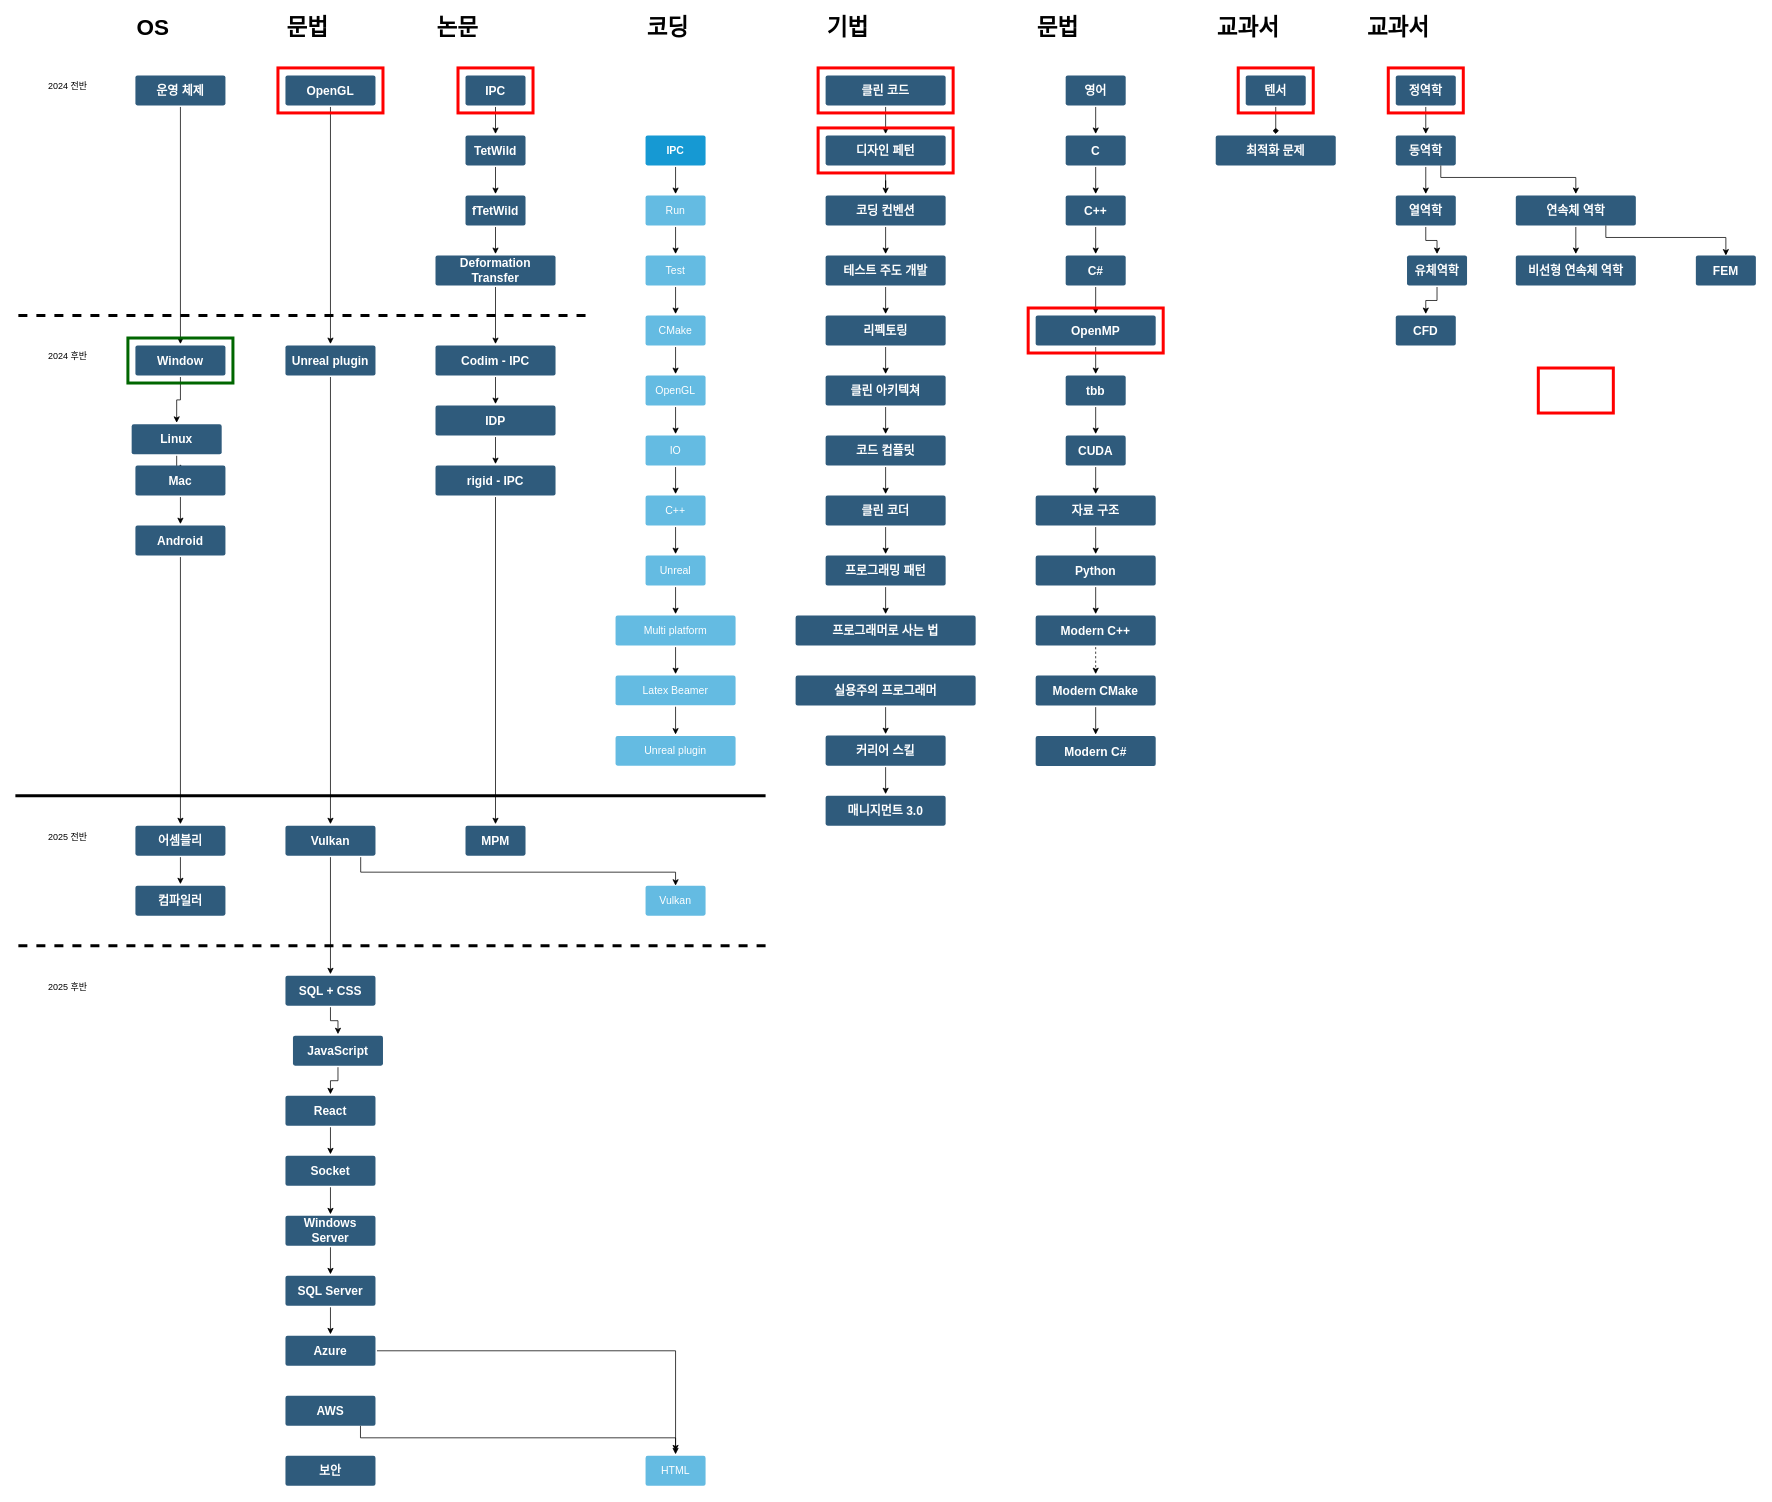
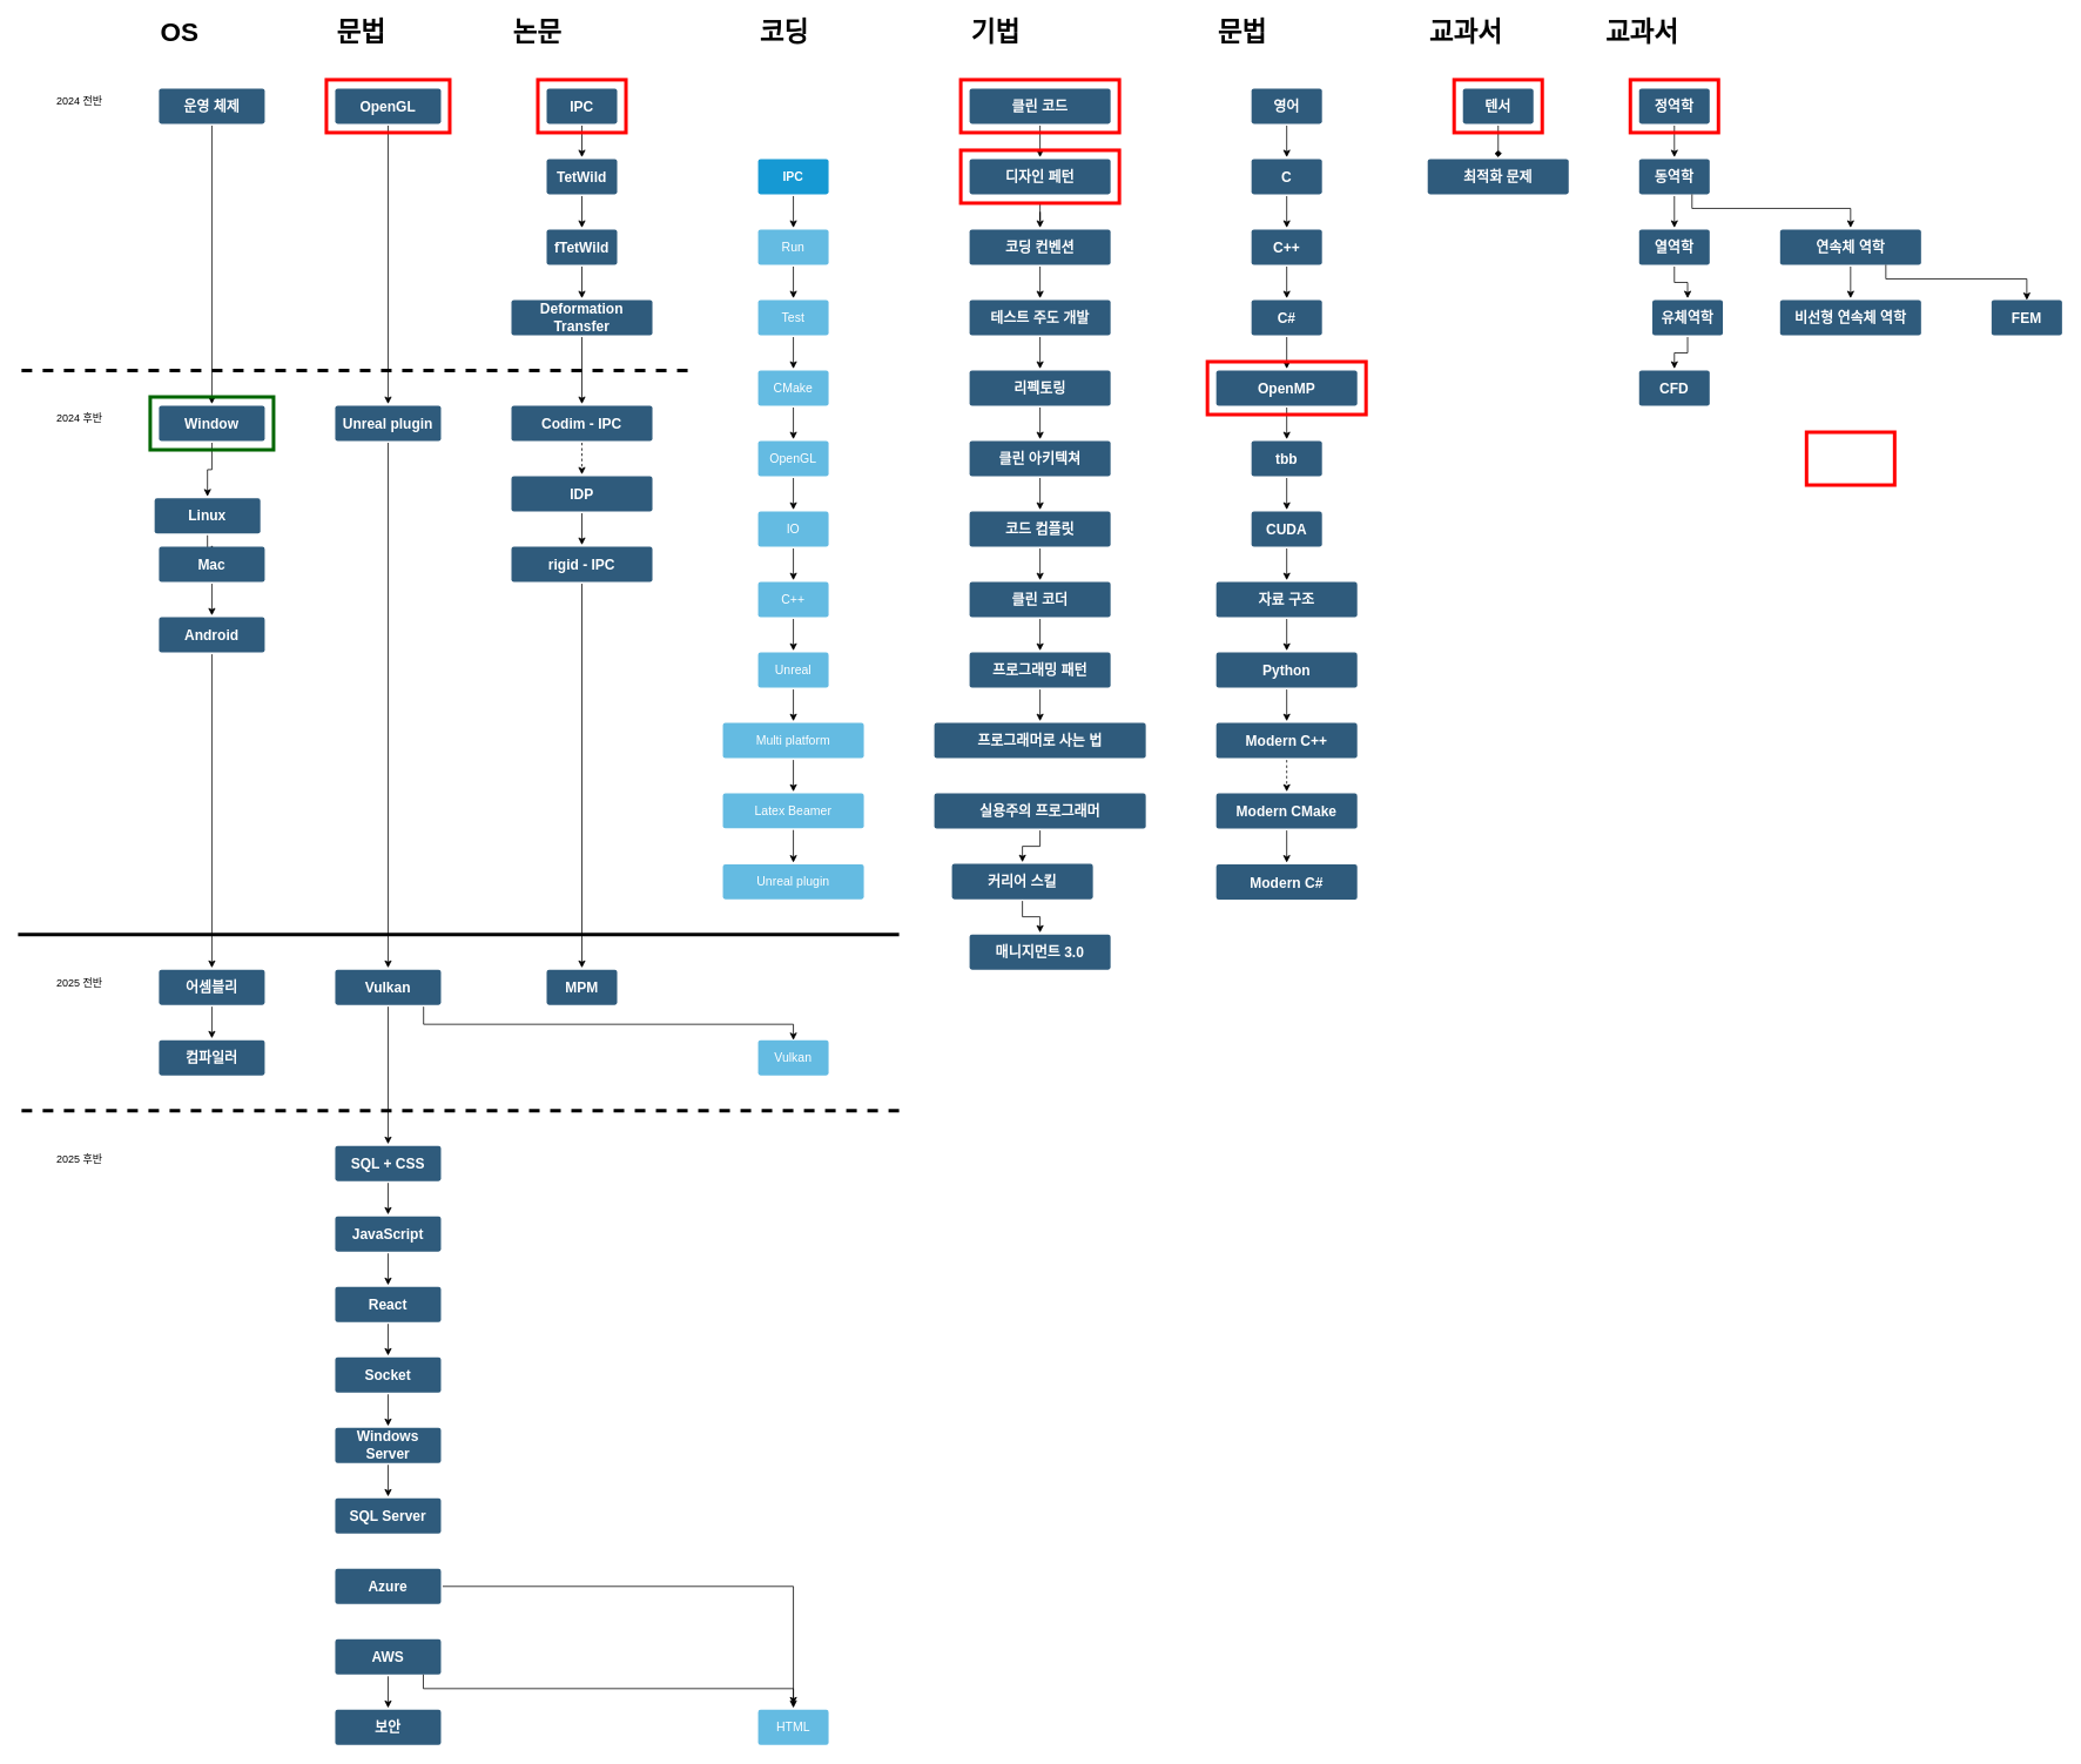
- <mxCell id="86" value="" style="edgeStyle=orthogonalEdgeStyle;rounded=0;orthogonalLoop=1;jettySize=auto;html=1;" parent="1" source="87" target="89" edge="1"><mxGeometry relative="1" as="geometry" /></mxCell>
+ <mxCell id="86" value="" style="edgeStyle=orthogonalEdgeStyle;rounded=0;orthogonalLoop=1;jettySize=auto;html=1;dashed=1;" parent="1" source="87" target="89" edge="1"><mxGeometry relative="1" as="geometry" /></mxCell>
- <mxCell id="54" value="커리어 스킬" style="rounded=1;whiteSpace=wrap;html=1;shadow=0;labelBackgroundColor=none;strokeColor=none;strokeWidth=3;fillColor=#2F5B7C;fontFamily=Helvetica;fontSize=16;fontColor=#FFFFFF;align=center;fontStyle=1;spacing=5;arcSize=7;perimeterSpacing=2;" parent="1" vertex="1"><mxGeometry x="1100" y="980" width="160" height="40" as="geometry" /></mxCell>
+ <mxCell id="54" value="커리어 스킬" style="rounded=1;whiteSpace=wrap;html=1;shadow=0;labelBackgroundColor=none;strokeColor=none;strokeWidth=3;fillColor=#2F5B7C;fontFamily=Helvetica;fontSize=16;fontColor=#FFFFFF;align=center;fontStyle=1;spacing=5;arcSize=7;perimeterSpacing=2;" parent="1" vertex="1"><mxGeometry x="1080" y="980" width="160" height="40" as="geometry" /></mxCell>
- <mxCell id="24" value="JavaScript" style="rounded=1;whiteSpace=wrap;html=1;shadow=0;labelBackgroundColor=none;strokeColor=none;strokeWidth=3;fillColor=#2F5B7C;fontFamily=Helvetica;fontSize=16;fontColor=#FFFFFF;align=center;fontStyle=1;spacing=5;arcSize=7;perimeterSpacing=2;" parent="1" vertex="1"><mxGeometry x="390" y="1380" width="120" height="40" as="geometry" /></mxCell>
+ <mxCell id="24" value="JavaScript" style="rounded=1;whiteSpace=wrap;html=1;shadow=0;labelBackgroundColor=none;strokeColor=none;strokeWidth=3;fillColor=#2F5B7C;fontFamily=Helvetica;fontSize=16;fontColor=#FFFFFF;align=center;fontStyle=1;spacing=5;arcSize=7;perimeterSpacing=2;" parent="1" vertex="1"><mxGeometry x="380" y="1380" width="120" height="40" as="geometry" /></mxCell>
- <mxCell id="106" value="" style="edgeStyle=orthogonalEdgeStyle;rounded=0;orthogonalLoop=1;jettySize=auto;html=1;" parent="1" source="107" target="109" edge="1"><mxGeometry relative="1" as="geometry" /></mxCell>
+ <mxCell id="110" value="" style="edgeStyle=orthogonalEdgeStyle;rounded=0;orthogonalLoop=1;jettySize=auto;html=1;" parent="1" source="111" target="129" edge="1"><mxGeometry relative="1" as="geometry" /></mxCell>
